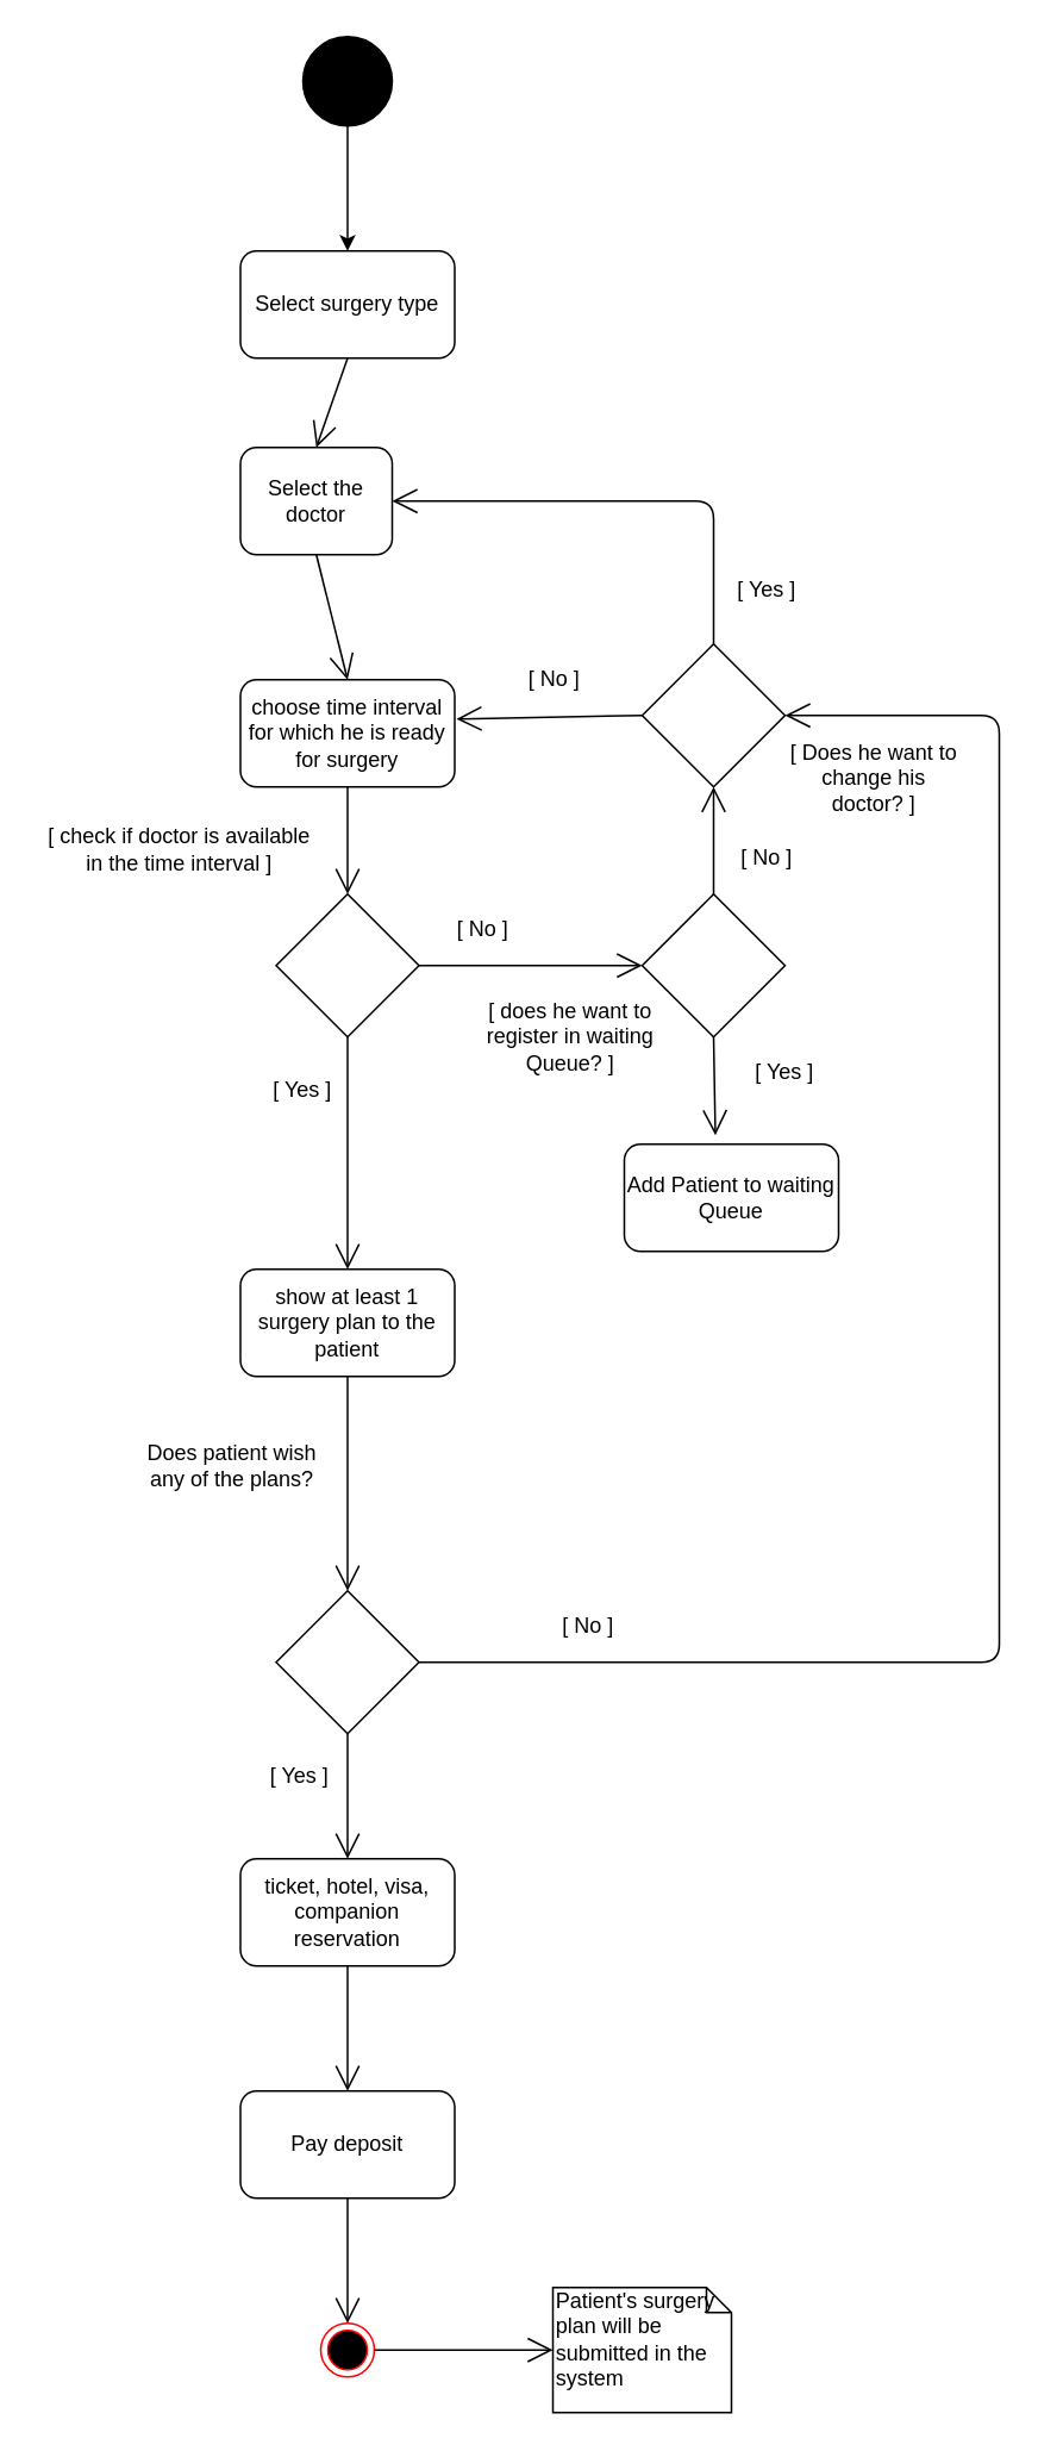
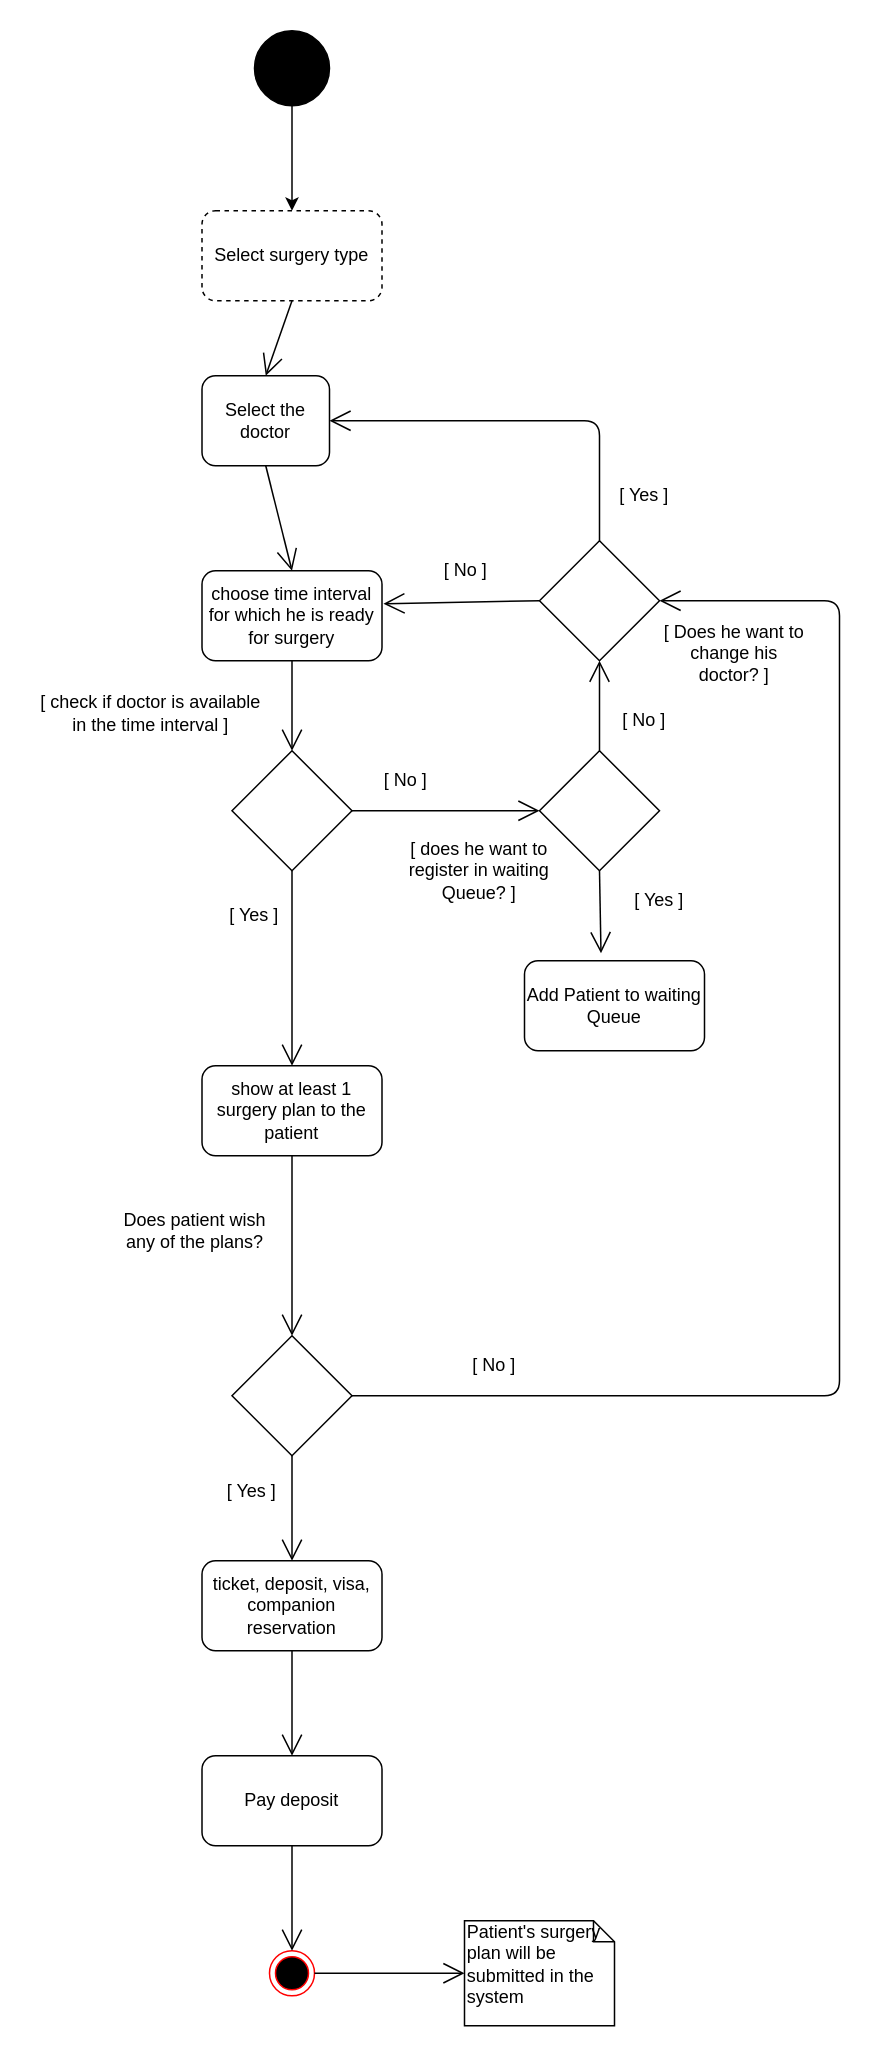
- <mxCell id="20" value="Select surgery type" style="rounded=1;whiteSpace=wrap;html=1;" vertex="1" parent="1"><mxGeometry x="134" y="140" width="120" height="60" as="geometry" /></mxCell>
+ <mxCell id="20" value="Select surgery type" style="rounded=1;whiteSpace=wrap;html=1;dashed=1;" vertex="1" parent="1"><mxGeometry x="134" y="140" width="120" height="60" as="geometry" /></mxCell>
- <mxCell id="36" value="ticket, hotel, visa, companion reservation" style="rounded=1;whiteSpace=wrap;html=1;" vertex="1" parent="1"><mxGeometry x="134" y="1040" width="120" height="60" as="geometry" /></mxCell>
+ <mxCell id="36" value="ticket, deposit, visa, companion reservation" style="rounded=1;whiteSpace=wrap;html=1;" vertex="1" parent="1"><mxGeometry x="134" y="1040" width="120" height="60" as="geometry" /></mxCell>
